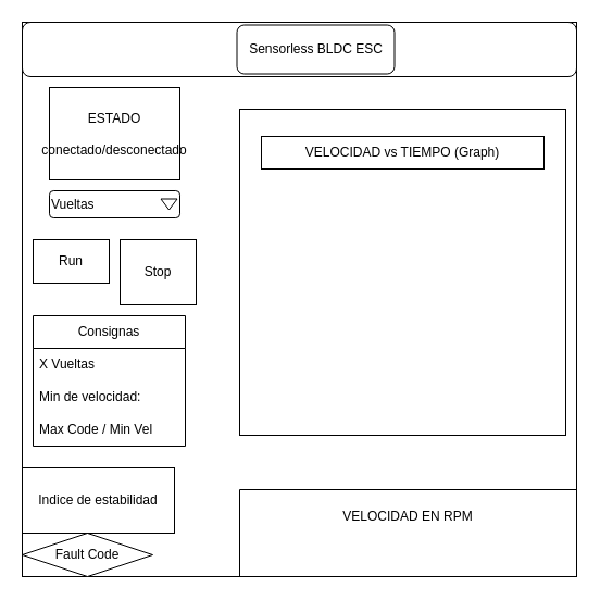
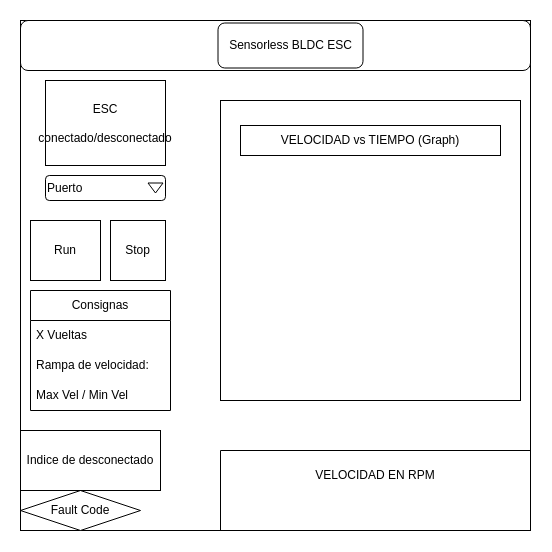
- <mxCell id="8" value="ESTADO&lt;br&gt;&lt;div&gt;&lt;br&gt;&lt;/div&gt;conectado/desconectado" style="rounded=0;whiteSpace=wrap;html=1;" vertex="1" parent="1"><mxGeometry x="45" y="80" width="120" height="85" as="geometry" /></mxCell>
+ <mxCell id="8" value="ESC&lt;br&gt;&lt;div&gt;&lt;br&gt;&lt;/div&gt;conectado/desconectado" style="rounded=0;whiteSpace=wrap;html=1;" vertex="1" parent="1"><mxGeometry x="45" y="80" width="120" height="85" as="geometry" /></mxCell>
- <mxCell id="18" value="&lt;div align=&quot;left&quot;&gt;Vueltas&lt;/div&gt;" style="rounded=1;whiteSpace=wrap;html=1;align=left;" vertex="1" parent="1"><mxGeometry x="45" y="175" width="120" height="25" as="geometry" /></mxCell>
+ <mxCell id="18" value="&lt;div align=&quot;left&quot;&gt;Puerto&lt;/div&gt;" style="rounded=1;whiteSpace=wrap;html=1;align=left;" vertex="1" parent="1"><mxGeometry x="45" y="175" width="120" height="25" as="geometry" /></mxCell>
- <mxCell id="12" value="Run" style="rounded=0;whiteSpace=wrap;html=1;" vertex="1" parent="1"><mxGeometry x="30" y="220" width="70" height="40" as="geometry" /></mxCell>
+ <mxCell id="12" value="Run" style="rounded=0;whiteSpace=wrap;html=1;" vertex="1" parent="1"><mxGeometry x="30" y="220" width="70" height="60" as="geometry" /></mxCell>
- <mxCell id="13" value="Stop" style="rounded=0;whiteSpace=wrap;html=1;" vertex="1" parent="1"><mxGeometry x="110" y="220" width="70" height="60" as="geometry" /></mxCell>
+ <mxCell id="13" value="Stop" style="rounded=0;whiteSpace=wrap;html=1;" vertex="1" parent="1"><mxGeometry x="110" y="220" width="55" height="60" as="geometry" /></mxCell>
- <mxCell id="16" value="Min de velocidad:" style="text;strokeColor=none;fillColor=none;align=left;verticalAlign=middle;spacingLeft=4;spacingRight=4;overflow=hidden;points=[[0,0.5],[1,0.5]];portConstraint=eastwest;rotatable=0;whiteSpace=wrap;html=1;" vertex="1" parent="14"><mxGeometry y="60" width="140" height="30" as="geometry" /></mxCell>
+ <mxCell id="16" value="Rampa de velocidad:" style="text;strokeColor=none;fillColor=none;align=left;verticalAlign=middle;spacingLeft=4;spacingRight=4;overflow=hidden;points=[[0,0.5],[1,0.5]];portConstraint=eastwest;rotatable=0;whiteSpace=wrap;html=1;" vertex="1" parent="14"><mxGeometry y="60" width="140" height="30" as="geometry" /></mxCell>
- <mxCell id="17" value="Max Code / Min Vel" style="text;strokeColor=none;fillColor=none;align=left;verticalAlign=middle;spacingLeft=4;spacingRight=4;overflow=hidden;points=[[0,0.5],[1,0.5]];portConstraint=eastwest;rotatable=0;whiteSpace=wrap;html=1;" vertex="1" parent="14"><mxGeometry y="90" width="140" height="30" as="geometry" /></mxCell>
+ <mxCell id="17" value="Max Vel / Min Vel" style="text;strokeColor=none;fillColor=none;align=left;verticalAlign=middle;spacingLeft=4;spacingRight=4;overflow=hidden;points=[[0,0.5],[1,0.5]];portConstraint=eastwest;rotatable=0;whiteSpace=wrap;html=1;" vertex="1" parent="14"><mxGeometry y="90" width="140" height="30" as="geometry" /></mxCell>
- <mxCell id="10" value="Indice de estabilidad" style="rounded=0;whiteSpace=wrap;html=1;" vertex="1" parent="1"><mxGeometry x="20" y="430" width="140" height="60" as="geometry" /></mxCell>
+ <mxCell id="10" value="Indice de desconectado" style="rounded=0;whiteSpace=wrap;html=1;" vertex="1" parent="1"><mxGeometry x="20" y="430" width="140" height="60" as="geometry" /></mxCell>
